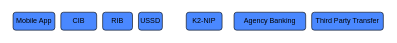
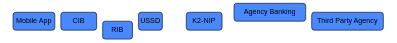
- <mxCell id="6" value="RIB" style="rounded=1;whiteSpace=wrap;html=1;fillColor=#4A88FF;" vertex="1" parent="1"><mxGeometry x="170" y="20" width="50" height="30" as="geometry" /></mxCell>
+ <mxCell id="6" value="RIB" style="rounded=1;whiteSpace=wrap;html=1;fillColor=#4A88FF;" vertex="1" parent="1"><mxGeometry x="170" y="35" width="50" height="30" as="geometry" /></mxCell>
- <mxCell id="7" value="Agency Banking" style="rounded=1;whiteSpace=wrap;html=1;fillColor=#4A88FF;" vertex="1" parent="1"><mxGeometry x="390" y="20" width="120" height="30" as="geometry" /></mxCell>
+ <mxCell id="7" value="Agency Banking" style="rounded=1;whiteSpace=wrap;html=1;fillColor=#4A88FF;" vertex="1" parent="1"><mxGeometry x="390" y="5" width="120" height="30" as="geometry" /></mxCell>
- <mxCell id="8" value="Third Party Transfer" style="rounded=1;whiteSpace=wrap;html=1;fillColor=#4A88FF;" vertex="1" parent="1"><mxGeometry x="520" y="20" width="120" height="30" as="geometry" /></mxCell>
+ <mxCell id="8" value="Third Party Agency" style="rounded=1;whiteSpace=wrap;html=1;fillColor=#4A88FF;" vertex="1" parent="1"><mxGeometry x="520" y="20" width="120" height="30" as="geometry" /></mxCell>
